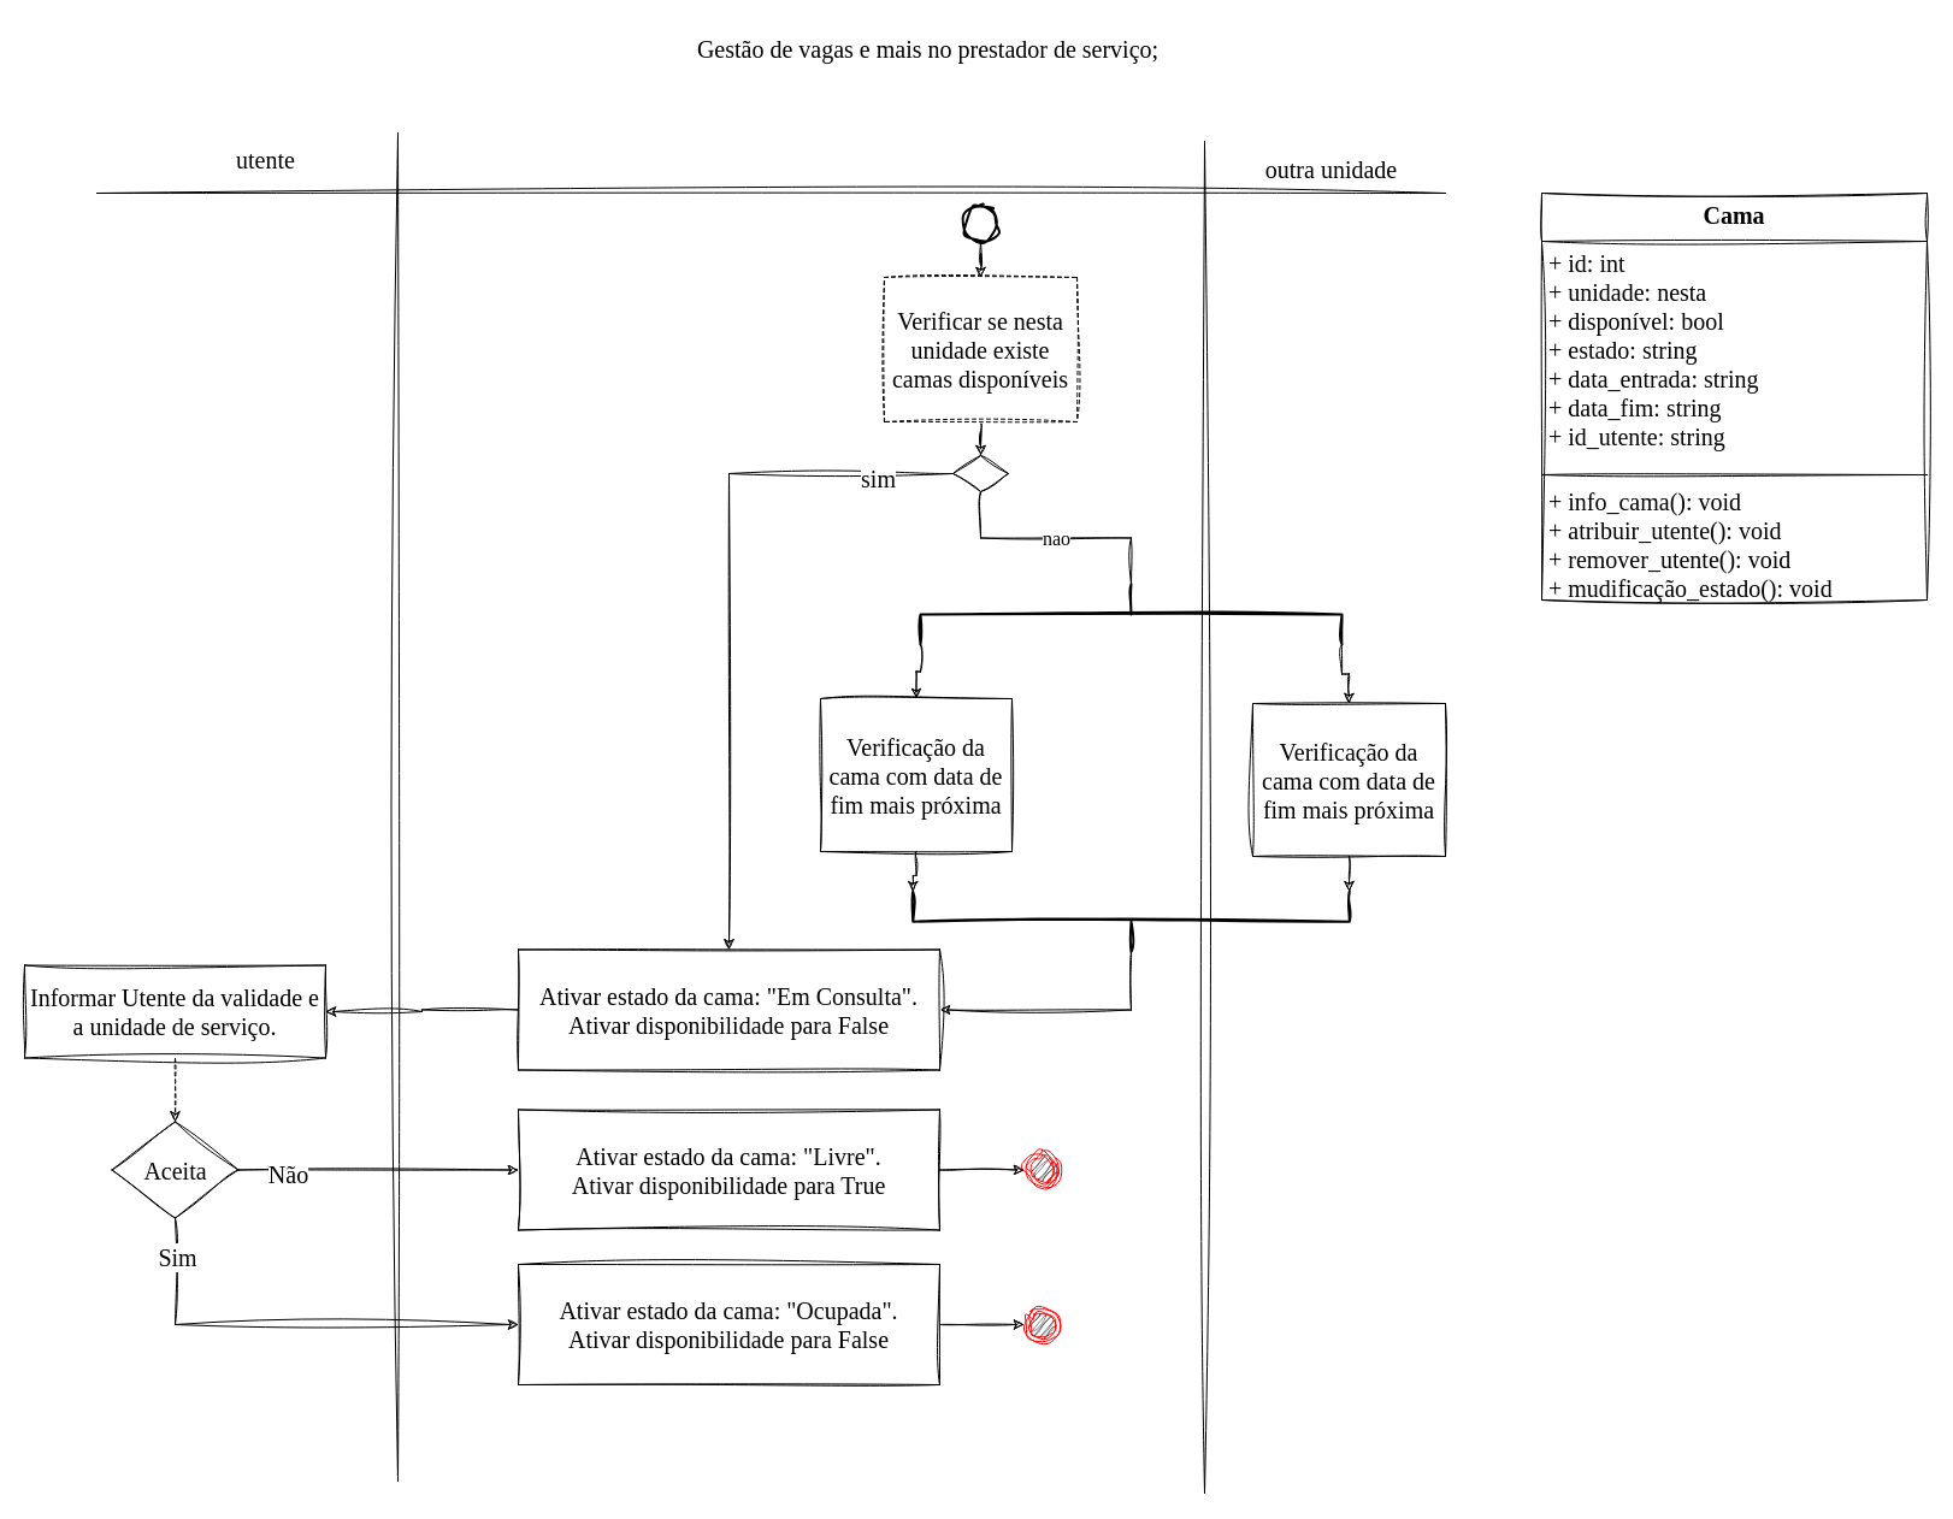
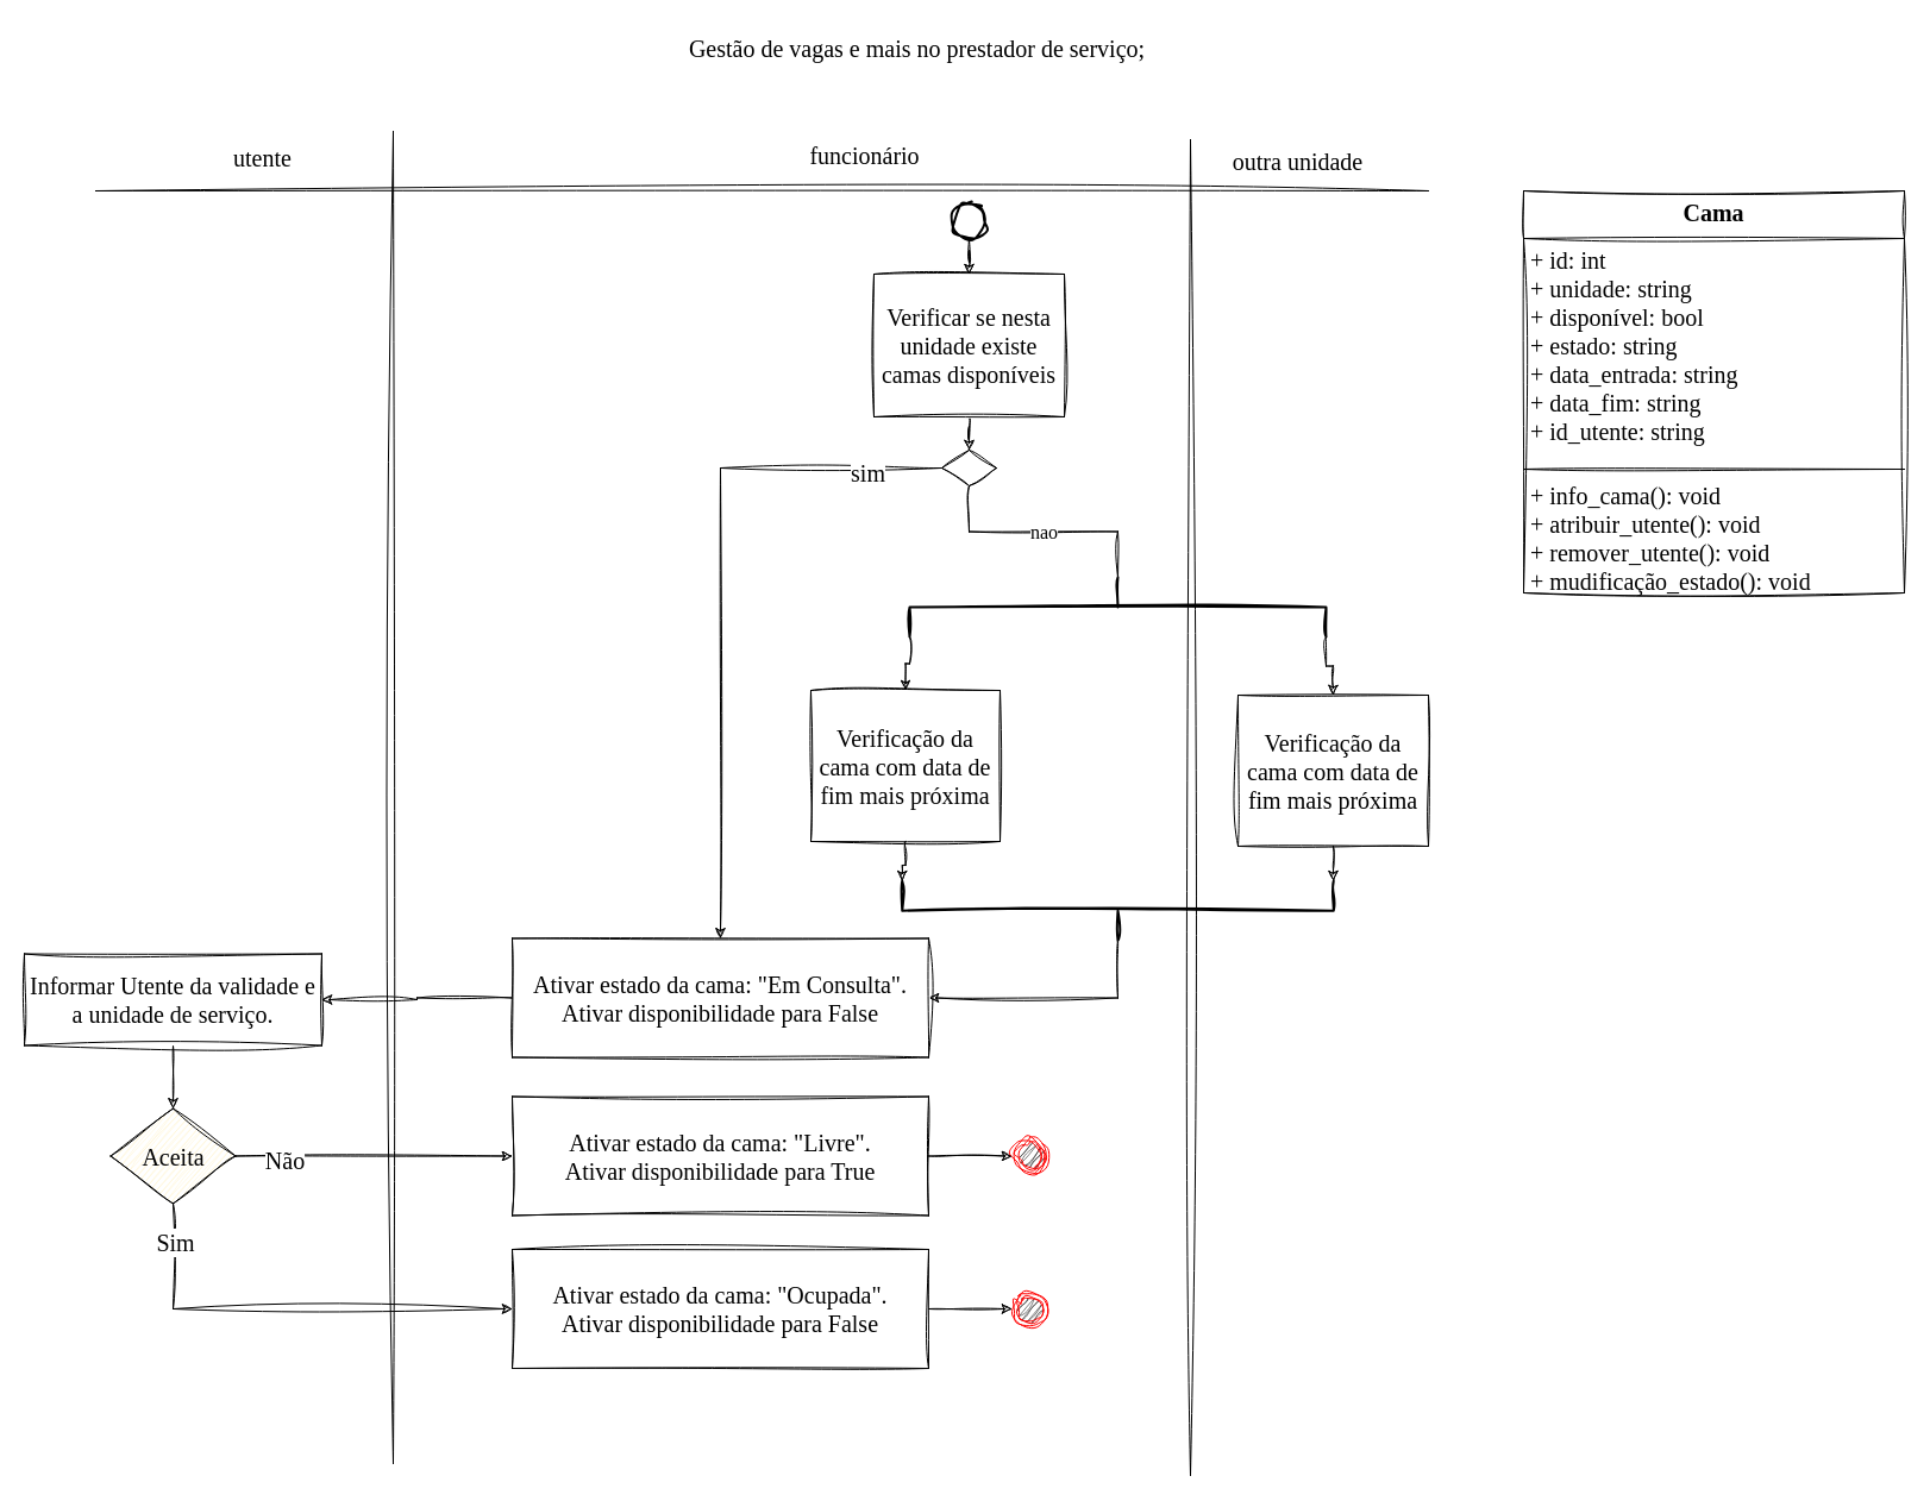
+ <mxCell id="8" value="funcionário" style="text;html=1;align=center;verticalAlign=middle;resizable=0;points=[];autosize=1;strokeColor=none;fillColor=none;fontSize=20;fontFamily=Architects Daughter;" parent="1" vertex="1"><mxGeometry x="661" y="110" width="130" height="40" as="geometry" /></mxCell>
- <mxCell id="18" value="outra unidade" style="text;html=1;align=center;verticalAlign=middle;resizable=0;points=[];autosize=1;strokeColor=none;fillColor=none;fontSize=20;fontFamily=Architects Daughter;" parent="1" vertex="1"><mxGeometry x="1030" y="120" width="150" height="40" as="geometry" /></mxCell>
+ <mxCell id="18" value="outra unidade" style="text;html=1;align=center;verticalAlign=middle;resizable=0;points=[];autosize=1;strokeColor=none;fillColor=none;fontSize=20;fontFamily=Architects Daughter;" parent="1" vertex="1"><mxGeometry x="1015" y="115" width="150" height="40" as="geometry" /></mxCell>
- <mxCell id="14" value="Verificar se nesta unidade existe camas disponíveis" style="whiteSpace=wrap;html=1;sketch=1;hachureGap=4;jiggle=2;curveFitting=1;fontFamily=Architects Daughter;fontSource=https%3A%2F%2Ffonts.googleapis.com%2Fcss%3Ffamily%3DArchitects%2BDaughter;fontSize=20;dashed=1;" parent="1" vertex="1"><mxGeometry x="734" y="230" width="160" height="120" as="geometry" /></mxCell>
+ <mxCell id="14" value="Verificar se nesta unidade existe camas disponíveis" style="whiteSpace=wrap;html=1;sketch=1;hachureGap=4;jiggle=2;curveFitting=1;fontFamily=Architects Daughter;fontSource=https%3A%2F%2Ffonts.googleapis.com%2Fcss%3Ffamily%3DArchitects%2BDaughter;fontSize=20;" parent="1" vertex="1"><mxGeometry x="734" y="230" width="160" height="120" as="geometry" /></mxCell>
- <mxCell id="4" value="+ id: int&lt;br&gt;+ unidade: nesta&lt;br&gt;+ disponível: bool&lt;br&gt;+ estado: string&lt;br&gt;+ data_entrada: string&lt;br&gt;+ data_fim: string&lt;br&gt;+ id_utente: string" style="text;strokeColor=none;fillColor=none;align=left;verticalAlign=top;spacingLeft=4;spacingRight=4;overflow=hidden;rotatable=0;points=[[0,0.5],[1,0.5]];portConstraint=eastwest;whiteSpace=wrap;html=1;fontSize=20;fontFamily=Architects Daughter;" parent="3" vertex="1"><mxGeometry y="40" width="320" height="190" as="geometry" /></mxCell>
+ <mxCell id="4" value="+ id: int&lt;br&gt;+ unidade: string&lt;br&gt;+ disponível: bool&lt;br&gt;+ estado: string&lt;br&gt;+ data_entrada: string&lt;br&gt;+ data_fim: string&lt;br&gt;+ id_utente: string" style="text;strokeColor=none;fillColor=none;align=left;verticalAlign=top;spacingLeft=4;spacingRight=4;overflow=hidden;rotatable=0;points=[[0,0.5],[1,0.5]];portConstraint=eastwest;whiteSpace=wrap;html=1;fontSize=20;fontFamily=Architects Daughter;" parent="3" vertex="1"><mxGeometry y="40" width="320" height="190" as="geometry" /></mxCell>
- <mxCell id="21" value="" style="edgeStyle=orthogonalEdgeStyle;rounded=0;sketch=1;hachureGap=4;jiggle=2;curveFitting=1;orthogonalLoop=1;jettySize=auto;html=1;fontFamily=Architects Daughter;fontSource=https%3A%2F%2Ffonts.googleapis.com%2Fcss%3Ffamily%3DArchitects%2BDaughter;fontSize=16;dashed=1;" parent="1" source="22" target="36" edge="1"><mxGeometry relative="1" as="geometry" /></mxCell>
+ <mxCell id="21" value="" style="edgeStyle=orthogonalEdgeStyle;rounded=0;sketch=1;hachureGap=4;jiggle=2;curveFitting=1;orthogonalLoop=1;jettySize=auto;html=1;fontFamily=Architects Daughter;fontSource=https%3A%2F%2Ffonts.googleapis.com%2Fcss%3Ffamily%3DArchitects%2BDaughter;fontSize=16;" parent="1" source="22" target="36" edge="1"><mxGeometry relative="1" as="geometry" /></mxCell>
- <mxCell id="36" value="Aceita" style="rhombus;whiteSpace=wrap;html=1;fontSize=20;fontFamily=Architects Daughter;sketch=1;hachureGap=4;jiggle=2;curveFitting=1;fontSource=https%3A%2F%2Ffonts.googleapis.com%2Fcss%3Ffamily%3DArchitects%2BDaughter;" parent="1" vertex="1"><mxGeometry x="92.5" y="931.5" width="105" height="80" as="geometry" /></mxCell>
+ <mxCell id="36" value="Aceita" style="rhombus;whiteSpace=wrap;html=1;fontSize=20;fontFamily=Architects Daughter;sketch=1;hachureGap=4;jiggle=2;curveFitting=1;fontSource=https%3A%2F%2Ffonts.googleapis.com%2Fcss%3Ffamily%3DArchitects%2BDaughter;fillColor=#fff2cc;" parent="1" vertex="1"><mxGeometry x="92.5" y="931.5" width="105" height="80" as="geometry" /></mxCell>
